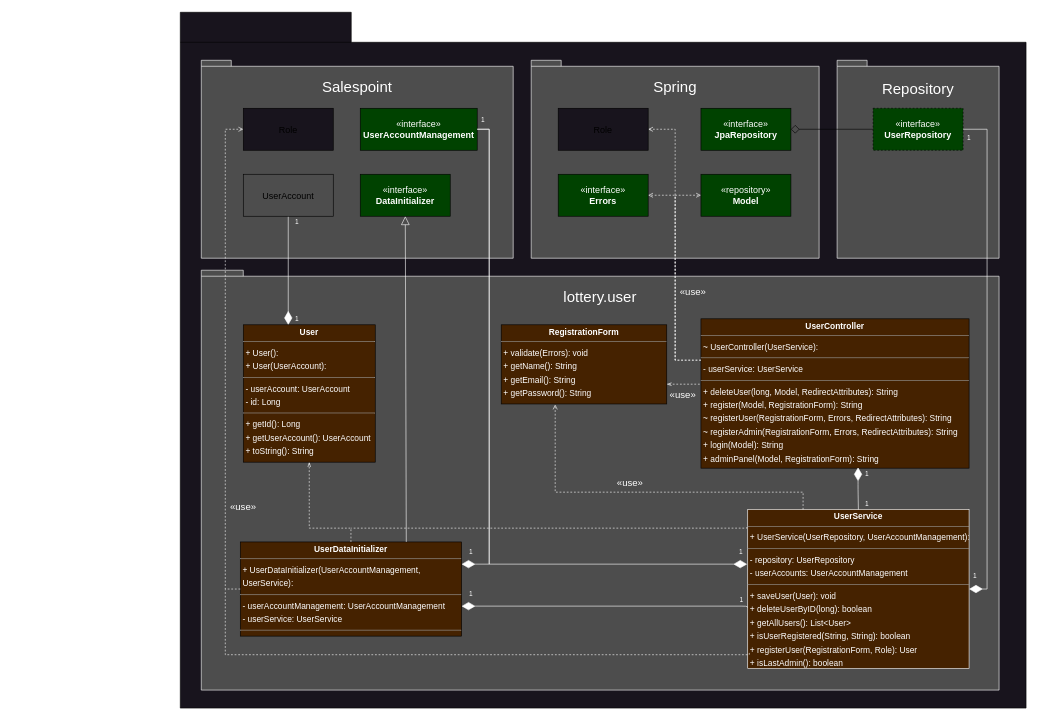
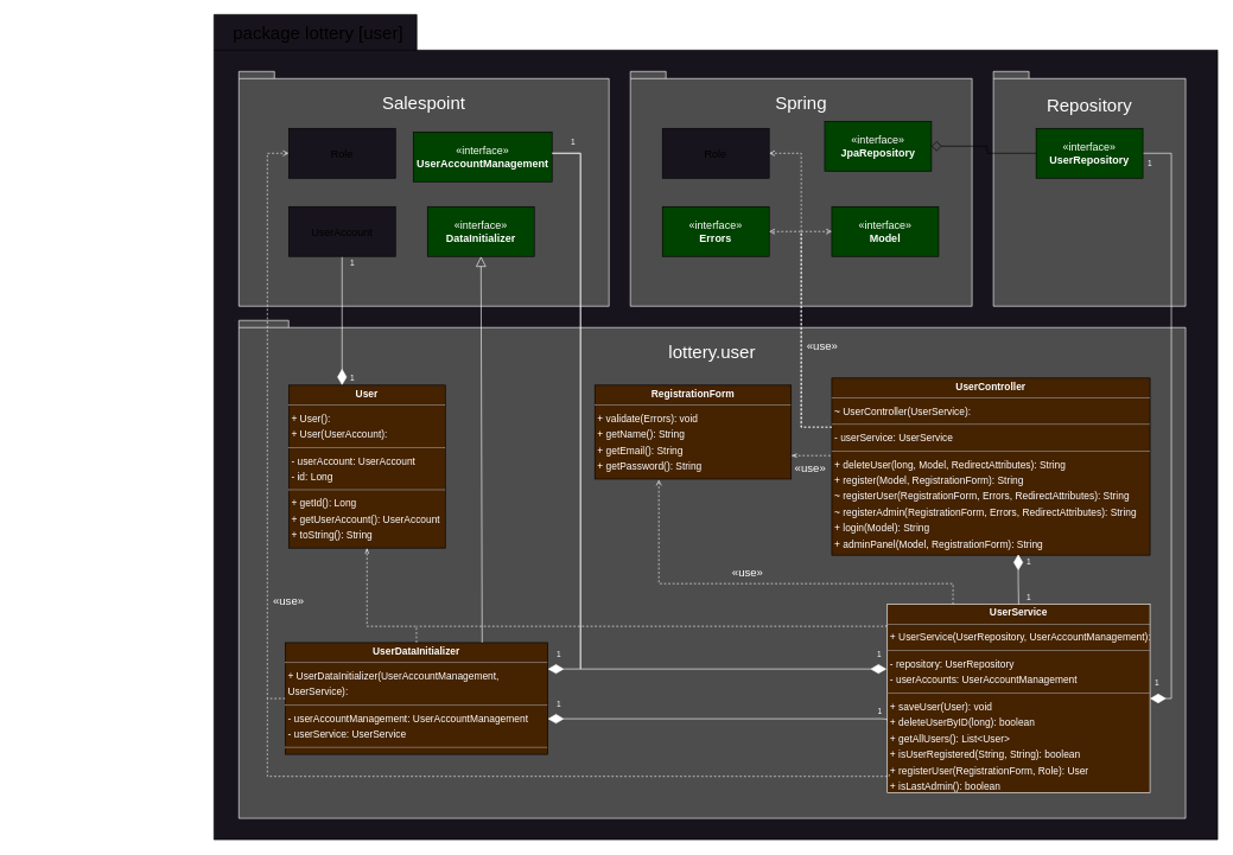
+ <mxCell id="33" value="package lottery [user]&amp;nbsp;" style="text;html=1;strokeColor=none;fillColor=none;align=center;verticalAlign=middle;whiteSpace=wrap;rounded=0;fontSize=25;" vertex="1" parent="1"><mxGeometry x="20" y="30" width="300" height="30" as="geometry" /></mxCell>
- <mxCell id="22" value="«interface»&lt;br style=&quot;font-size: 15px;&quot;&gt;&lt;b style=&quot;font-size: 15px;&quot;&gt;UserAccountManagement&lt;/b&gt;" style="html=1;whiteSpace=wrap;fillColor=#004200;fontColor=#ffffff;fontSize=15;" parent="1" vertex="1"><mxGeometry x="320" y="180" width="195" height="70" as="geometry" /></mxCell>
+ <mxCell id="22" value="«interface»&lt;br style=&quot;font-size: 15px;&quot;&gt;&lt;b style=&quot;font-size: 15px;&quot;&gt;UserAccountManagement&lt;/b&gt;" style="html=1;whiteSpace=wrap;fillColor=#004200;fontColor=#ffffff;fontSize=15;" parent="1" vertex="1"><mxGeometry x="300" y="185" width="195" height="70" as="geometry" /></mxCell>
- <mxCell id="19" value="«interface»&lt;br style=&quot;font-size: 15px;&quot;&gt;&lt;b style=&quot;font-size: 15px;&quot;&gt;JpaRepository&lt;/b&gt;" style="html=1;whiteSpace=wrap;fillColor=#004200;fontColor=#ffffff;fontSize=15;" parent="1" vertex="1"><mxGeometry x="888" y="180" width="150" height="70" as="geometry" /></mxCell>
+ <mxCell id="19" value="«interface»&lt;br style=&quot;font-size: 15px;&quot;&gt;&lt;b style=&quot;font-size: 15px;&quot;&gt;JpaRepository&lt;/b&gt;" style="html=1;whiteSpace=wrap;fillColor=#004200;fontColor=#ffffff;fontSize=15;" parent="1" vertex="1"><mxGeometry x="878" y="170" width="150" height="70" as="geometry" /></mxCell>
- <mxCell id="41" value="«interface»&lt;br style=&quot;font-size: 15px;&quot;&gt;&lt;b style=&quot;font-size: 15px;&quot;&gt;UserRepository&lt;/b&gt;" style="html=1;whiteSpace=wrap;fillColor=#004200;fontColor=#ffffff;fontSize=15;dashed=1;" vertex="1" parent="1"><mxGeometry x="1175" y="180" width="150" height="70" as="geometry" /></mxCell>
+ <mxCell id="41" value="«interface»&lt;br style=&quot;font-size: 15px;&quot;&gt;&lt;b style=&quot;font-size: 15px;&quot;&gt;UserRepository&lt;/b&gt;" style="html=1;whiteSpace=wrap;fillColor=#004200;fontColor=#ffffff;fontSize=15;" vertex="1" parent="1"><mxGeometry x="1175" y="180" width="150" height="70" as="geometry" /></mxCell>
- <mxCell id="35" value="UserAccount" style="html=1;dropTarget=0;whiteSpace=wrap;fillColor=#4d4d4d;fontSize=15;" vertex="1" parent="1"><mxGeometry x="125" y="290" width="150" height="70" as="geometry" /></mxCell>
+ <mxCell id="35" value="UserAccount" style="html=1;dropTarget=0;whiteSpace=wrap;fillColor=#18141D;fontSize=15;" vertex="1" parent="1"><mxGeometry x="125" y="290" width="150" height="70" as="geometry" /></mxCell>
- <mxCell id="20" value="«repository»&lt;br style=&quot;font-size: 15px;&quot;&gt;&lt;b style=&quot;font-size: 15px;&quot;&gt;Model&lt;/b&gt;" style="html=1;whiteSpace=wrap;fillColor=#004200;fontColor=#ffffff;fontSize=15;" parent="1" vertex="1"><mxGeometry x="888" y="290" width="150" height="70" as="geometry" /></mxCell>
+ <mxCell id="20" value="«interface»&lt;br style=&quot;font-size: 15px;&quot;&gt;&lt;b style=&quot;font-size: 15px;&quot;&gt;Model&lt;/b&gt;" style="html=1;whiteSpace=wrap;fillColor=#004200;fontColor=#ffffff;fontSize=15;" parent="1" vertex="1"><mxGeometry x="888" y="290" width="150" height="70" as="geometry" /></mxCell>
